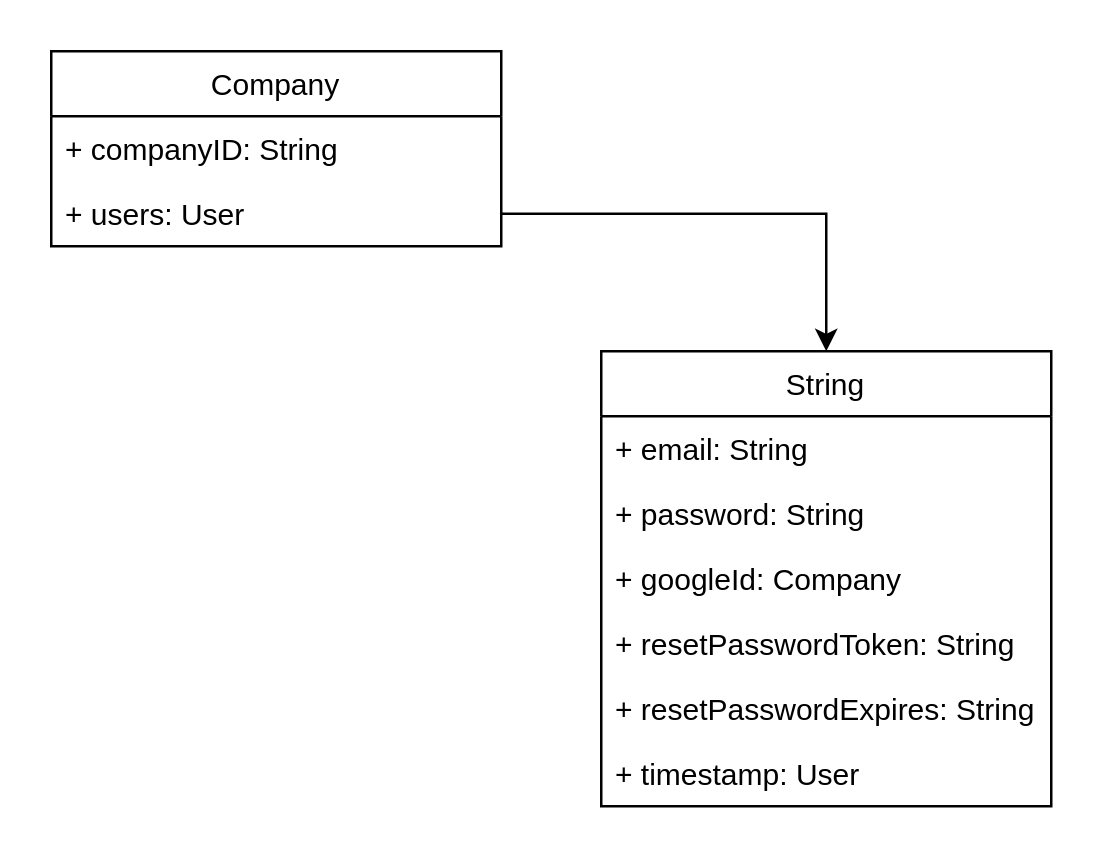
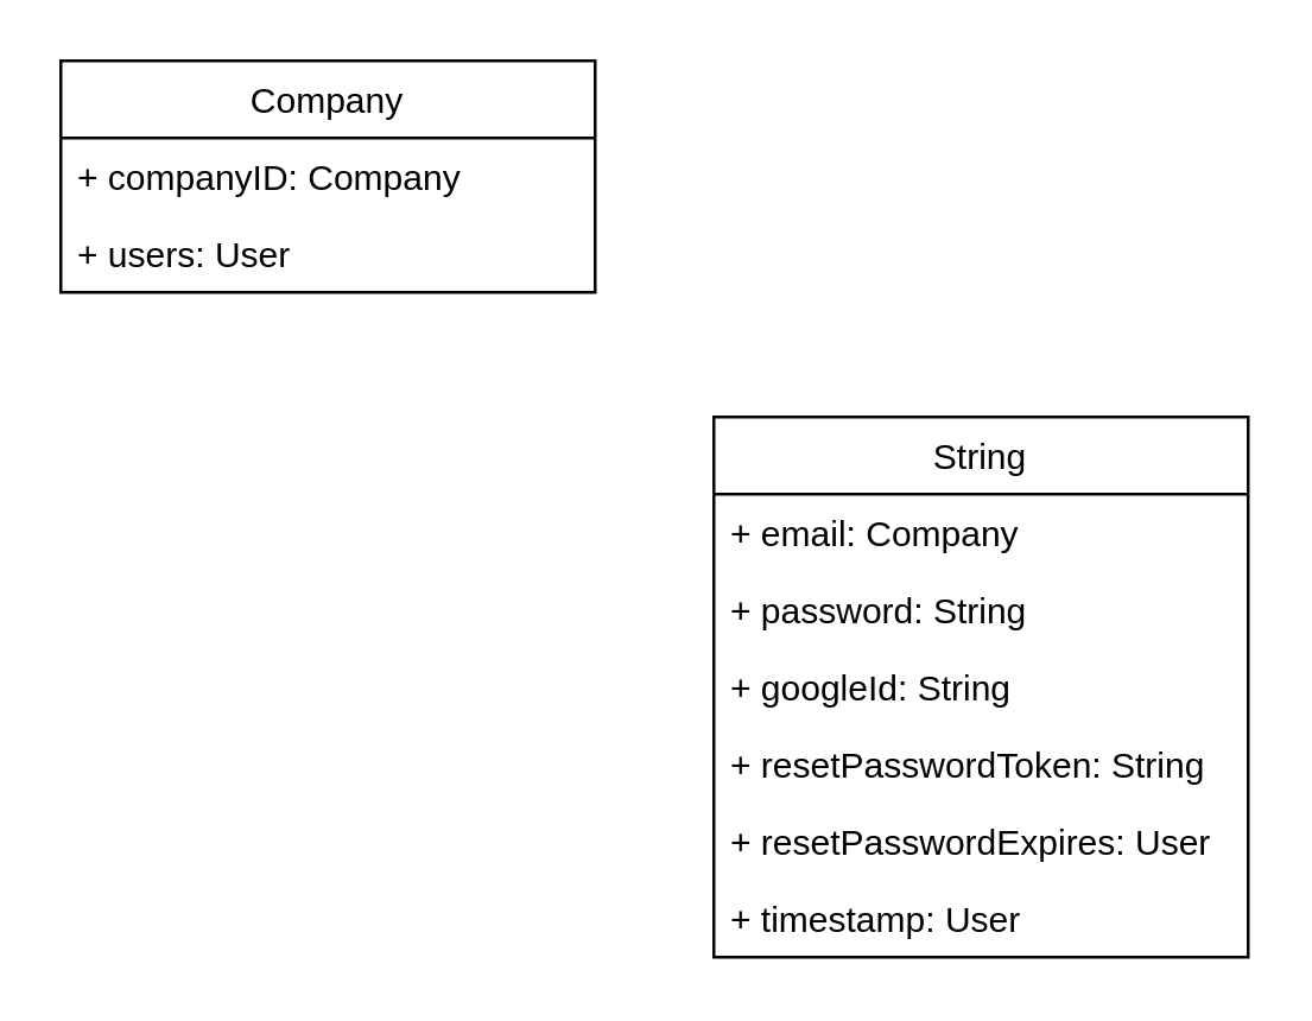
- <mxCell id="4" value="+ companyID: String" style="text;strokeColor=none;fillColor=none;align=left;verticalAlign=top;spacingLeft=4;spacingRight=4;overflow=hidden;rotatable=0;points=[[0,0.5],[1,0.5]];portConstraint=eastwest;" parent="3" vertex="1"><mxGeometry y="26" width="180" height="26" as="geometry" /></mxCell>
+ <mxCell id="4" value="+ companyID: Company" style="text;strokeColor=none;fillColor=none;align=left;verticalAlign=top;spacingLeft=4;spacingRight=4;overflow=hidden;rotatable=0;points=[[0,0.5],[1,0.5]];portConstraint=eastwest;" parent="3" vertex="1"><mxGeometry y="26" width="180" height="26" as="geometry" /></mxCell>
- <mxCell id="2" style="edgeStyle=orthogonalEdgeStyle;rounded=0;orthogonalLoop=1;jettySize=auto;html=1;entryX=0.5;entryY=0;entryDx=0;entryDy=0;" parent="1" source="5" target="6" edge="1"><mxGeometry relative="1" as="geometry" /></mxCell>
- <mxCell id="7" value="+ email: String" style="text;strokeColor=none;fillColor=none;align=left;verticalAlign=top;spacingLeft=4;spacingRight=4;overflow=hidden;rotatable=0;points=[[0,0.5],[1,0.5]];portConstraint=eastwest;" parent="6" vertex="1"><mxGeometry y="26" width="180" height="26" as="geometry" /></mxCell>
+ <mxCell id="7" value="+ email: Company" style="text;strokeColor=none;fillColor=none;align=left;verticalAlign=top;spacingLeft=4;spacingRight=4;overflow=hidden;rotatable=0;points=[[0,0.5],[1,0.5]];portConstraint=eastwest;" parent="6" vertex="1"><mxGeometry y="26" width="180" height="26" as="geometry" /></mxCell>
- <mxCell id="9" value="+ googleId: Company" style="text;strokeColor=none;fillColor=none;align=left;verticalAlign=top;spacingLeft=4;spacingRight=4;overflow=hidden;rotatable=0;points=[[0,0.5],[1,0.5]];portConstraint=eastwest;" parent="6" vertex="1"><mxGeometry y="78" width="180" height="26" as="geometry" /></mxCell>
+ <mxCell id="9" value="+ googleId: String" style="text;strokeColor=none;fillColor=none;align=left;verticalAlign=top;spacingLeft=4;spacingRight=4;overflow=hidden;rotatable=0;points=[[0,0.5],[1,0.5]];portConstraint=eastwest;" parent="6" vertex="1"><mxGeometry y="78" width="180" height="26" as="geometry" /></mxCell>
- <mxCell id="11" value="+ resetPasswordExpires: String" style="text;strokeColor=none;fillColor=none;align=left;verticalAlign=top;spacingLeft=4;spacingRight=4;overflow=hidden;rotatable=0;points=[[0,0.5],[1,0.5]];portConstraint=eastwest;" parent="6" vertex="1"><mxGeometry y="130" width="180" height="26" as="geometry" /></mxCell>
+ <mxCell id="11" value="+ resetPasswordExpires: User" style="text;strokeColor=none;fillColor=none;align=left;verticalAlign=top;spacingLeft=4;spacingRight=4;overflow=hidden;rotatable=0;points=[[0,0.5],[1,0.5]];portConstraint=eastwest;" parent="6" vertex="1"><mxGeometry y="130" width="180" height="26" as="geometry" /></mxCell>
